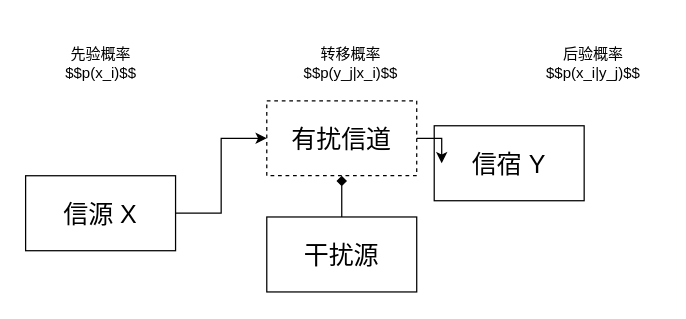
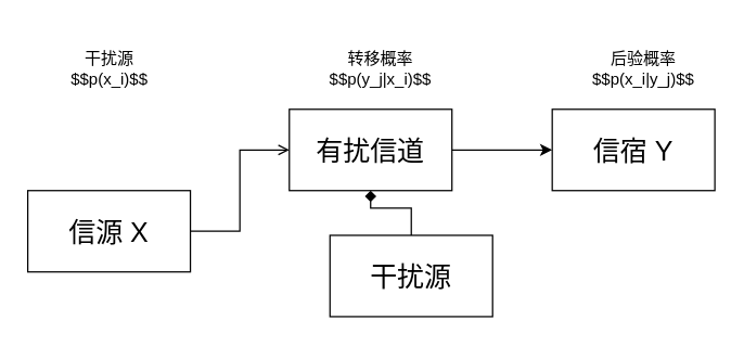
- <mxCell id="9" value="先验概率 $$p(x_i)$$" style="text;html=1;strokeColor=none;fillColor=none;align=center;verticalAlign=middle;whiteSpace=wrap;rounded=0;" vertex="1" parent="1"><mxGeometry x="44.5" y="20" width="71" height="60" as="geometry" /></mxCell>
+ <mxCell id="9" value="干扰源 $$p(x_i)$$" style="text;html=1;strokeColor=none;fillColor=none;align=center;verticalAlign=middle;whiteSpace=wrap;rounded=0;" vertex="1" parent="1"><mxGeometry x="44.5" y="20" width="71" height="60" as="geometry" /></mxCell>
- <mxCell id="2" style="edgeStyle=orthogonalEdgeStyle;rounded=0;orthogonalLoop=1;jettySize=auto;html=1;fontSize=20;" parent="1" source="3" target="6" edge="1"><mxGeometry relative="1" as="geometry" /></mxCell>
+ <mxCell id="2" style="edgeStyle=orthogonalEdgeStyle;rounded=0;orthogonalLoop=1;jettySize=auto;html=1;fontSize=20;endArrow=open;" parent="1" source="3" target="6" edge="1"><mxGeometry relative="1" as="geometry" /></mxCell>
- <mxCell id="6" value="有扰信道" style="rounded=0;whiteSpace=wrap;html=1;fontSize=20;dashed=1;" parent="1" vertex="1"><mxGeometry x="213" y="80" width="120" height="60" as="geometry" /></mxCell>
+ <mxCell id="6" value="有扰信道" style="rounded=0;whiteSpace=wrap;html=1;fontSize=20;" parent="1" vertex="1"><mxGeometry x="213" y="80" width="120" height="60" as="geometry" /></mxCell>
- <mxCell id="4" value="信宿 Y" style="rounded=0;whiteSpace=wrap;html=1;fontSize=20;" parent="1" vertex="1"><mxGeometry x="347" y="100" width="120" height="60" as="geometry" /></mxCell>
+ <mxCell id="4" value="信宿 Y" style="rounded=0;whiteSpace=wrap;html=1;fontSize=20;" parent="1" vertex="1"><mxGeometry x="407" y="80" width="120" height="60" as="geometry" /></mxCell>
- <mxCell id="8" value="干扰源" style="rounded=0;whiteSpace=wrap;html=1;fontSize=20;" parent="1" vertex="1"><mxGeometry x="213" y="173" width="120" height="60" as="geometry" /></mxCell>
+ <mxCell id="8" value="干扰源" style="rounded=0;whiteSpace=wrap;html=1;fontSize=20;" parent="1" vertex="1"><mxGeometry x="243" y="173" width="120" height="60" as="geometry" /></mxCell>
